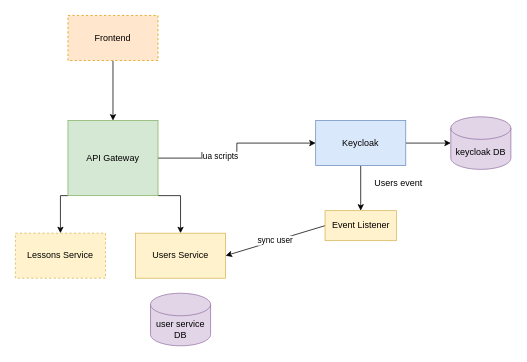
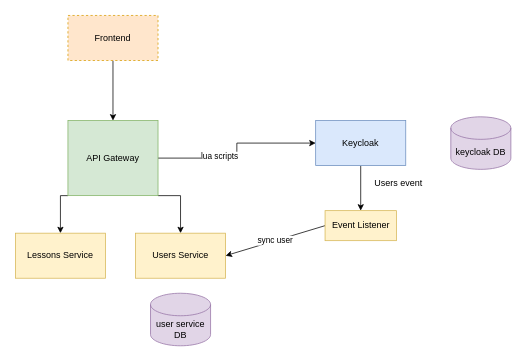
- <mxCell id="5" style="edgeStyle=orthogonalEdgeStyle;rounded=0;orthogonalLoop=1;jettySize=auto;html=1;" edge="1" parent="1" source="6" target="18"><mxGeometry relative="1" as="geometry" /></mxCell>
- <mxCell id="12" value="Lessons Service" style="rounded=0;whiteSpace=wrap;html=1;fillColor=#fff2cc;strokeColor=#d6b656;dashed=1;" vertex="1" parent="1"><mxGeometry x="20" y="310" width="120" height="60" as="geometry" /></mxCell>
+ <mxCell id="12" value="Lessons Service" style="rounded=0;whiteSpace=wrap;html=1;fillColor=#fff2cc;strokeColor=#d6b656;" vertex="1" parent="1"><mxGeometry x="20" y="310" width="120" height="60" as="geometry" /></mxCell>
